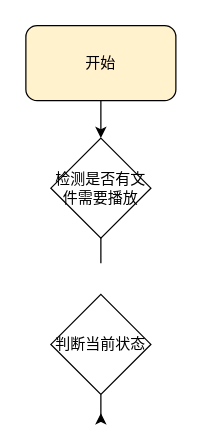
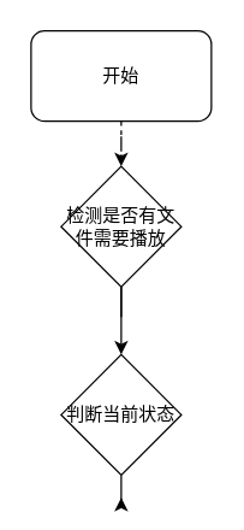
- <mxCell id="3" value="开始" style="rounded=1;whiteSpace=wrap;html=1;fillColor=#fff2cc;" vertex="1" parent="1"><mxGeometry x="20" y="20" width="120" height="60" as="geometry" /></mxCell>
+ <mxCell id="3" value="开始" style="rounded=1;whiteSpace=wrap;html=1;" vertex="1" parent="1"><mxGeometry x="20" y="20" width="120" height="60" as="geometry" /></mxCell>
- <mxCell id="8" value="" style="edgeStyle=orthogonalEdgeStyle;rounded=0;orthogonalLoop=1;jettySize=auto;html=1;" edge="1" parent="1" source="3" target="7"><mxGeometry relative="1" as="geometry"><mxPoint x="80" y="80" as="sourcePoint" /><mxPoint x="80" y="160" as="targetPoint" /></mxGeometry></mxCell>
+ <mxCell id="8" value="" style="edgeStyle=orthogonalEdgeStyle;rounded=0;orthogonalLoop=1;jettySize=auto;html=1;dashed=1;" edge="1" parent="1" source="3" target="7"><mxGeometry relative="1" as="geometry"><mxPoint x="80" y="80" as="sourcePoint" /><mxPoint x="80" y="160" as="targetPoint" /></mxGeometry></mxCell>
+ <mxCell id="6" value="" style="edgeStyle=orthogonalEdgeStyle;rounded=0;orthogonalLoop=1;jettySize=auto;html=1;" edge="1" parent="1" source="7" target="5"><mxGeometry relative="1" as="geometry"><mxPoint x="80" y="180" as="sourcePoint" /><mxPoint x="80" y="330" as="targetPoint" /></mxGeometry></mxCell>
